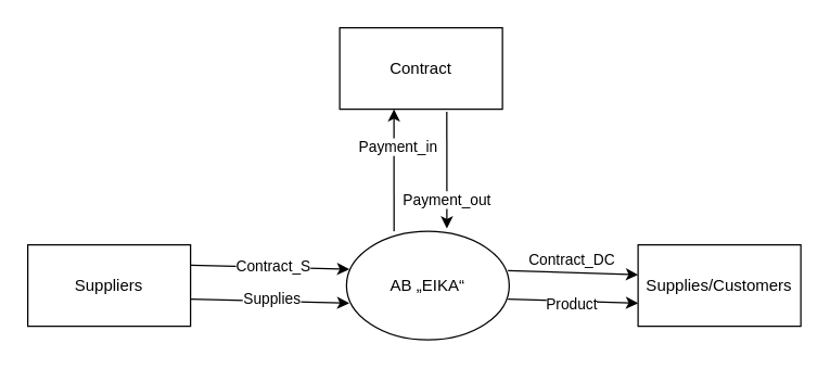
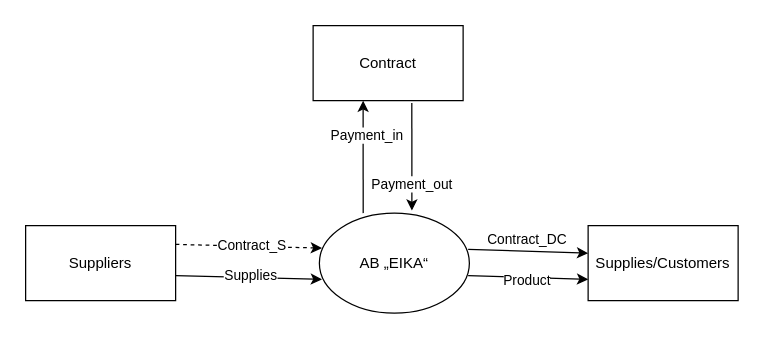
- <mxCell id="6" value="" style="endArrow=classic;html=1;entryX=0.017;entryY=0.35;entryDx=0;entryDy=0;exitX=1;exitY=0.25;exitDx=0;exitDy=0;entryPerimeter=0;" parent="1" source="3" target="5" edge="1"><mxGeometry width="50" height="50" relative="1" as="geometry"><mxPoint x="170" y="280" as="sourcePoint" /><mxPoint x="220" y="230" as="targetPoint" /></mxGeometry></mxCell>
+ <mxCell id="6" value="" style="endArrow=classic;html=1;entryX=0.017;entryY=0.35;entryDx=0;entryDy=0;exitX=1;exitY=0.25;exitDx=0;exitDy=0;entryPerimeter=0;dashed=1;" parent="1" source="3" target="5" edge="1"><mxGeometry width="50" height="50" relative="1" as="geometry"><mxPoint x="170" y="280" as="sourcePoint" /><mxPoint x="220" y="230" as="targetPoint" /></mxGeometry></mxCell>
